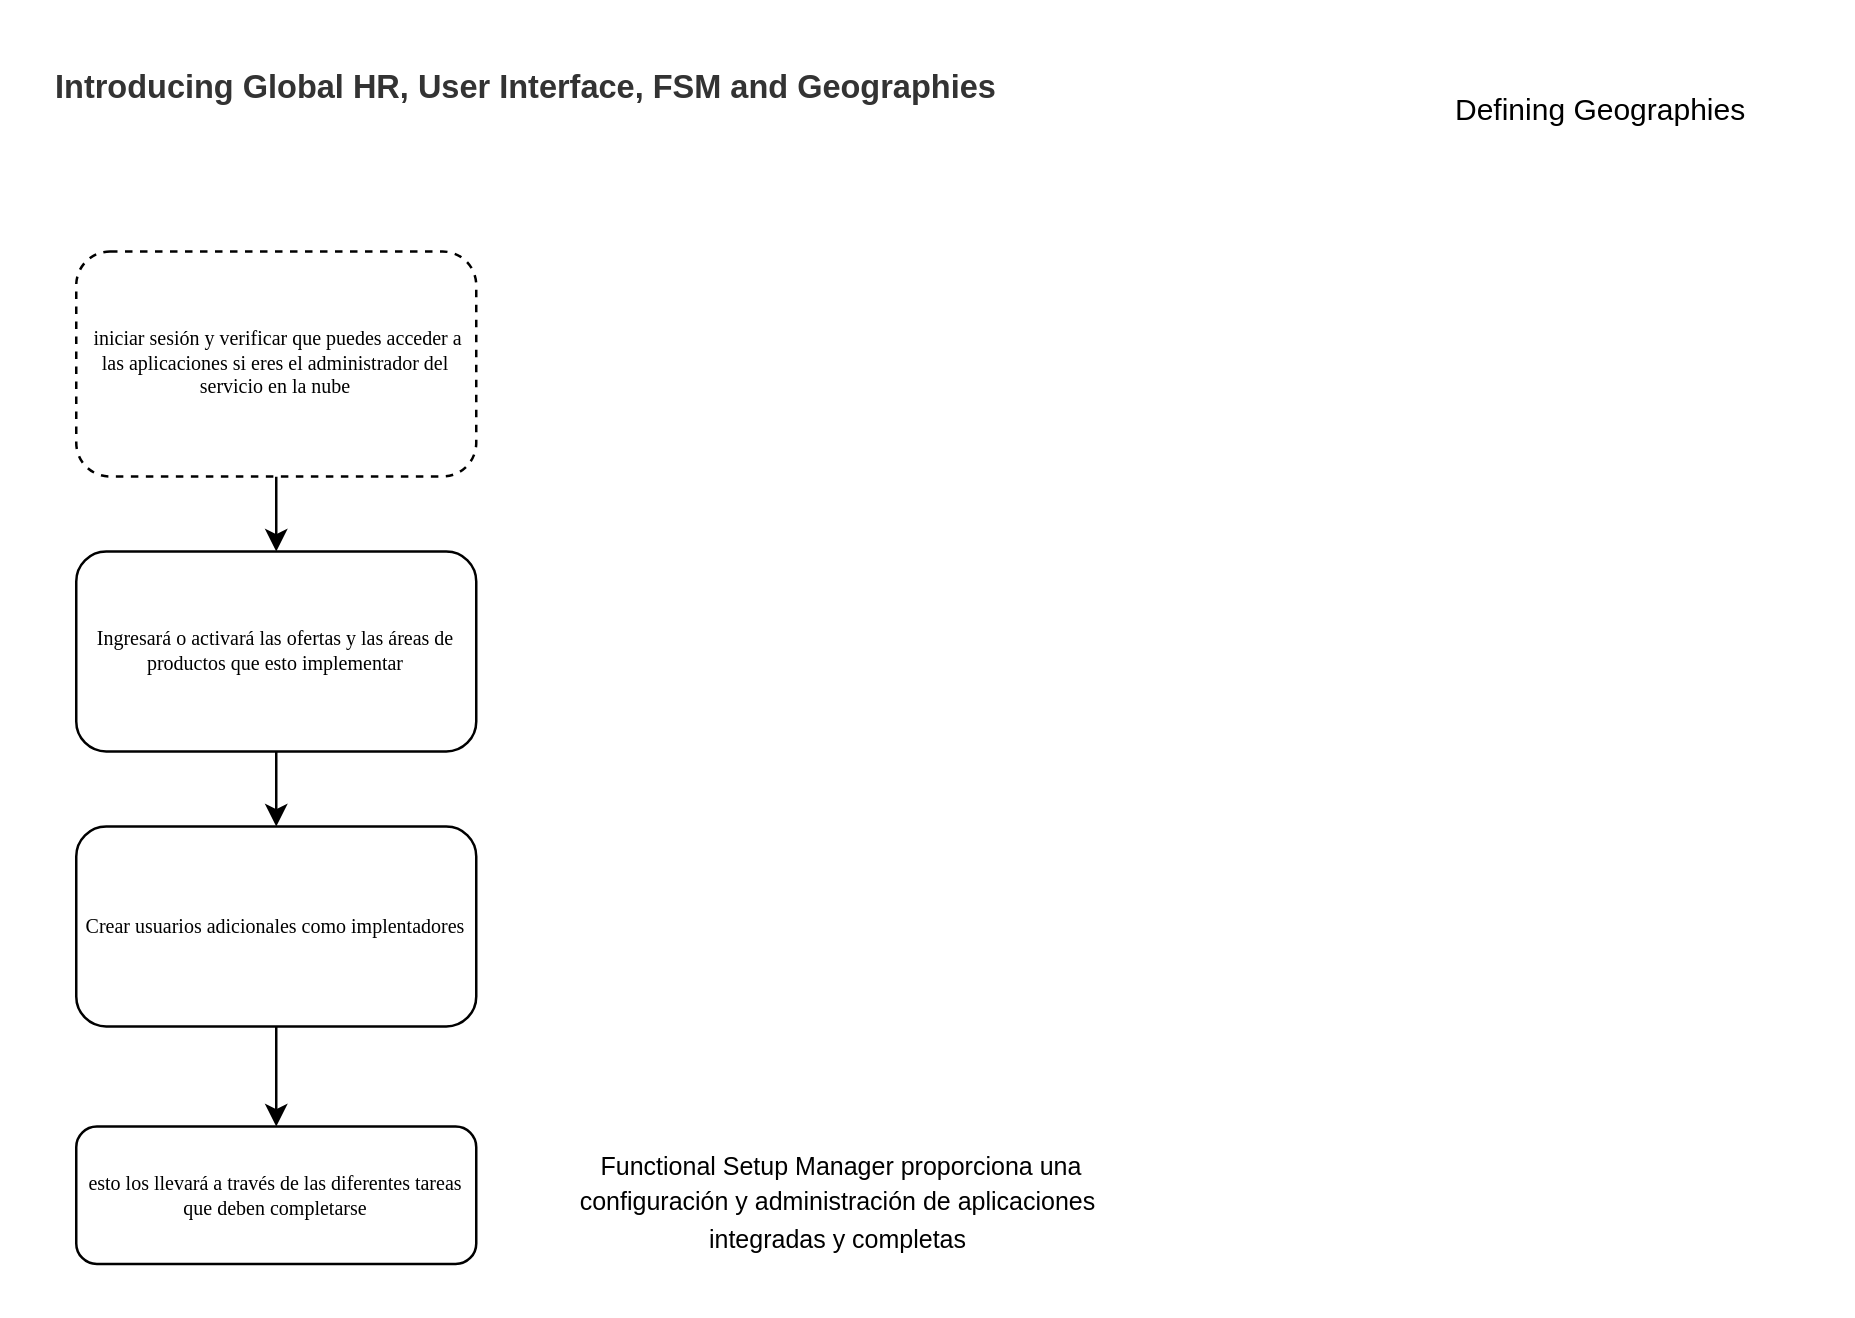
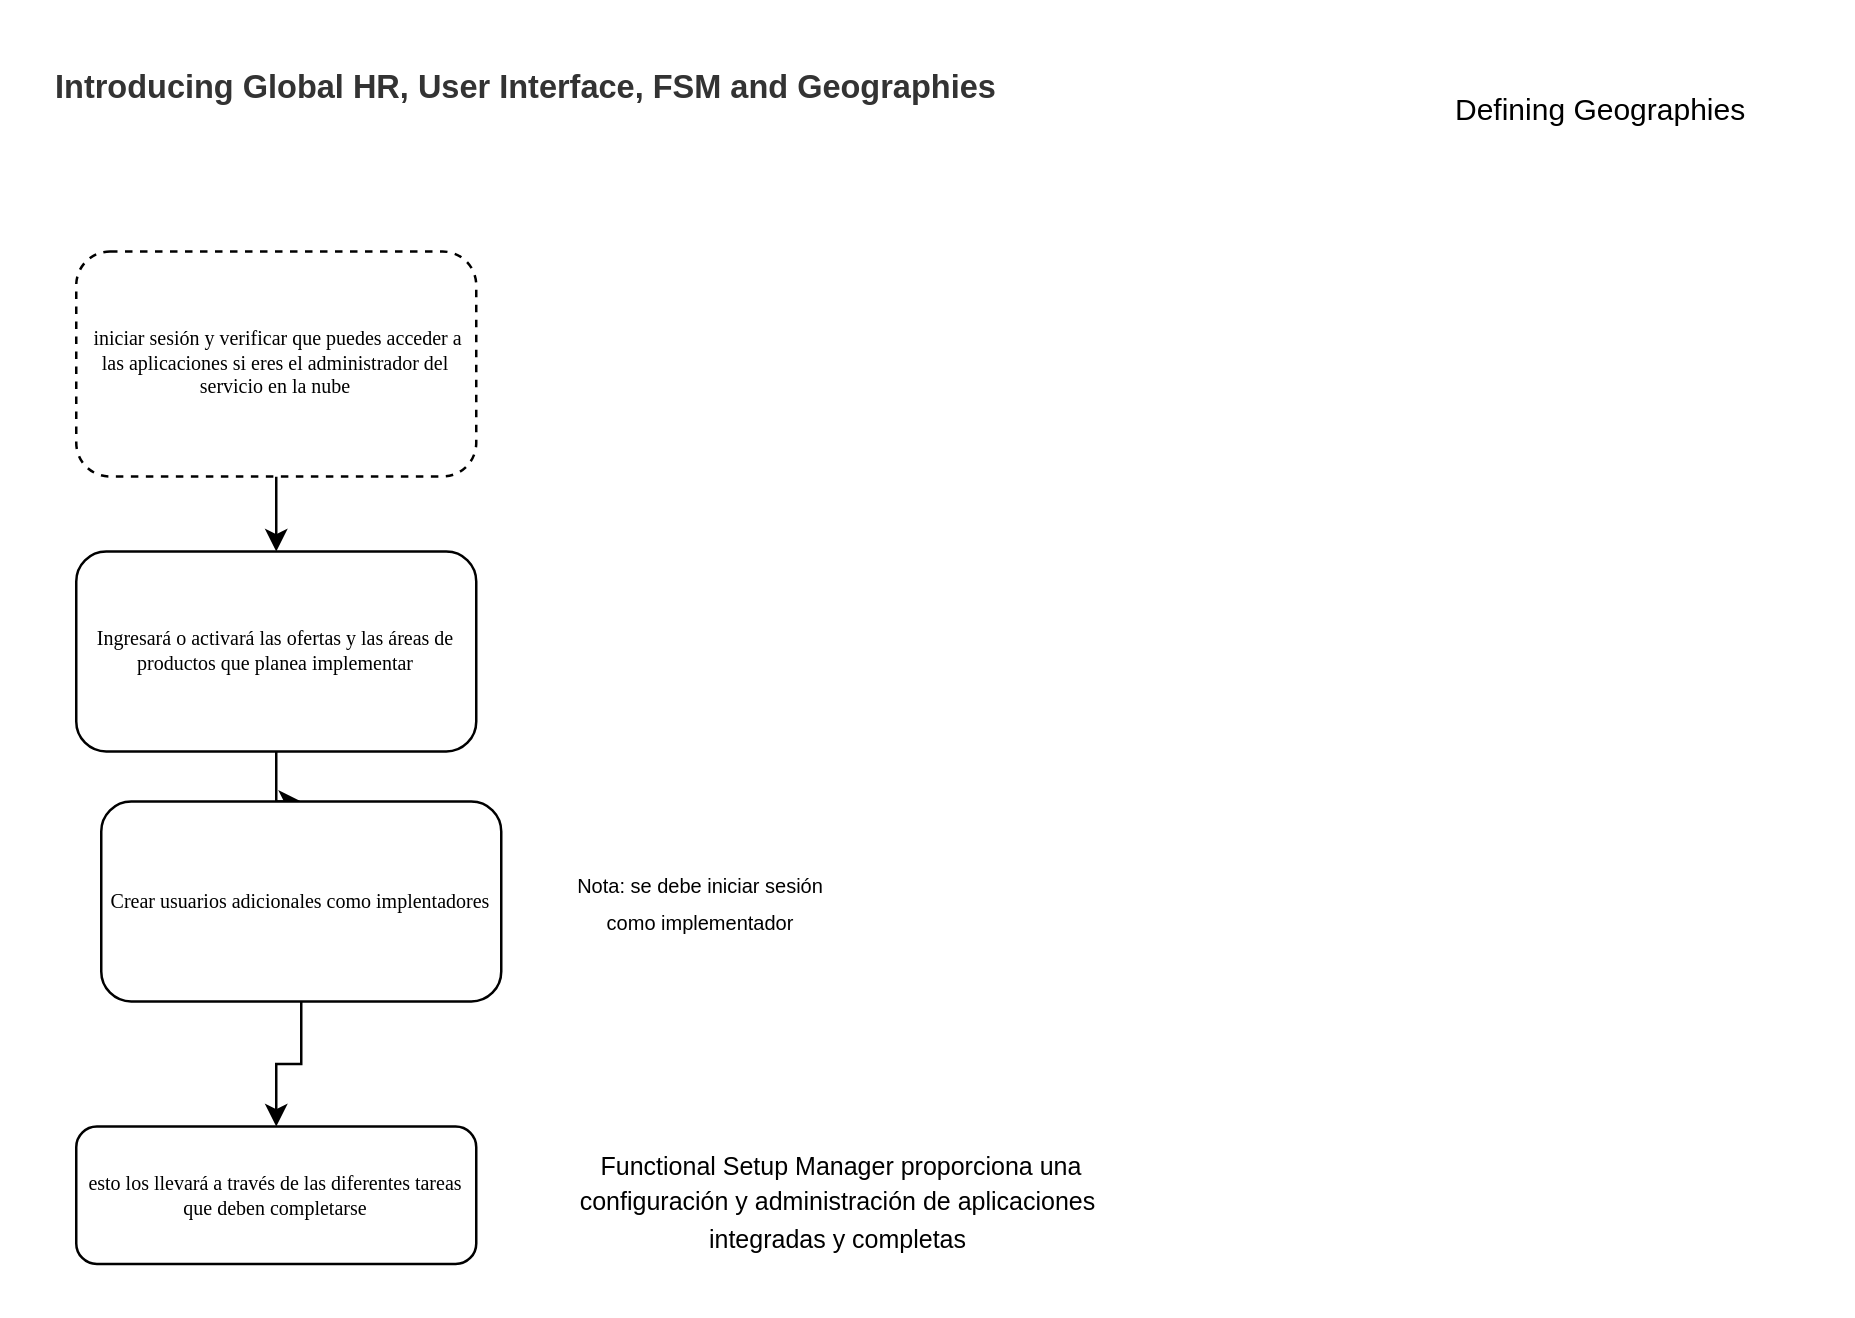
- <mxCell id="5" value="Ingresará o activará las ofertas y las áreas de productos que esto implementar" style="rounded=1;whiteSpace=wrap;html=1;shadow=0;labelBackgroundColor=none;strokeWidth=1;fontFamily=Verdana;fontSize=8;align=center;" vertex="1" parent="1"><mxGeometry x="30" y="220" width="160" height="80" as="geometry" /></mxCell>
+ <mxCell id="5" value="Ingresará o activará las ofertas y las áreas de productos que planea implementar" style="rounded=1;whiteSpace=wrap;html=1;shadow=0;labelBackgroundColor=none;strokeWidth=1;fontFamily=Verdana;fontSize=8;align=center;" vertex="1" parent="1"><mxGeometry x="30" y="220" width="160" height="80" as="geometry" /></mxCell>
+ <mxCell id="6" value="&lt;font style=&quot;font-size: 8px&quot;&gt;Nota: se debe iniciar sesión como implementador&lt;/font&gt;" style="text;html=1;strokeColor=none;fillColor=none;align=center;verticalAlign=middle;whiteSpace=wrap;rounded=0;" vertex="1" parent="1"><mxGeometry x="220" y="350" width="120" height="20" as="geometry" /></mxCell>
- <mxCell id="8" value="Crear usuarios adicionales como implentadores" style="rounded=1;whiteSpace=wrap;html=1;shadow=0;labelBackgroundColor=none;strokeWidth=1;fontFamily=Verdana;fontSize=8;align=center;" vertex="1" parent="1"><mxGeometry x="30" y="330" width="160" height="80" as="geometry" /></mxCell>
+ <mxCell id="8" value="Crear usuarios adicionales como implentadores" style="rounded=1;whiteSpace=wrap;html=1;shadow=0;labelBackgroundColor=none;strokeWidth=1;fontFamily=Verdana;fontSize=8;align=center;" vertex="1" parent="1"><mxGeometry x="40" y="320" width="160" height="80" as="geometry" /></mxCell>
